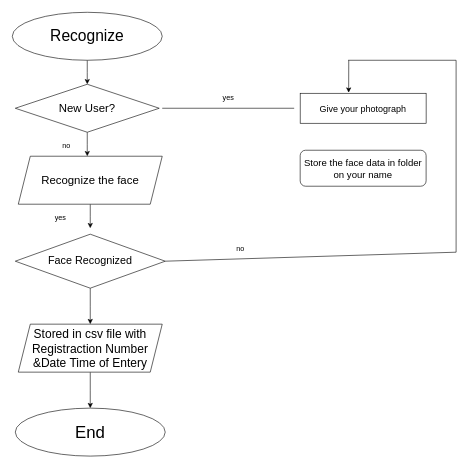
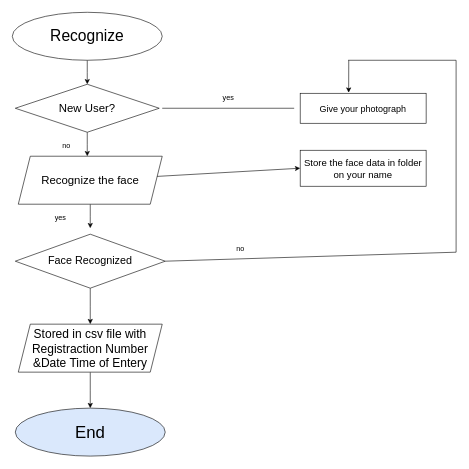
- <mxCell id="14" value="&lt;font style=&quot;font-size: 16px;&quot;&gt;Store the face data in folder on your name&lt;/font&gt;" style="whiteSpace=wrap;html=1;rounded=1;" vertex="1" parent="1"><mxGeometry x="500" y="250" width="210" height="60" as="geometry" /></mxCell>
+ <mxCell id="14" value="&lt;font style=&quot;font-size: 16px;&quot;&gt;Store the face data in folder on your name&lt;/font&gt;" style="rounded=0;whiteSpace=wrap;html=1;" vertex="1" parent="1"><mxGeometry x="500" y="250" width="210" height="60" as="geometry" /></mxCell>
+ <mxCell id="16" value="" style="endArrow=classic;html=1;rounded=0;entryX=0;entryY=0.5;entryDx=0;entryDy=0;" edge="1" parent="1" source="7" target="14"><mxGeometry width="50" height="50" relative="1" as="geometry"><mxPoint x="270" y="330" as="sourcePoint" /><mxPoint x="320" y="280" as="targetPoint" /></mxGeometry></mxCell>
- <mxCell id="12" value="&lt;font style=&quot;font-size: 28px;&quot;&gt;End&lt;/font&gt;" style="ellipse;whiteSpace=wrap;html=1;" vertex="1" parent="1"><mxGeometry x="25" y="680" width="250" height="80" as="geometry" /></mxCell>
+ <mxCell id="12" value="&lt;font style=&quot;font-size: 28px;&quot;&gt;End&lt;/font&gt;" style="ellipse;whiteSpace=wrap;html=1;fillColor=#dae8fc;" vertex="1" parent="1"><mxGeometry x="25" y="680" width="250" height="80" as="geometry" /></mxCell>
